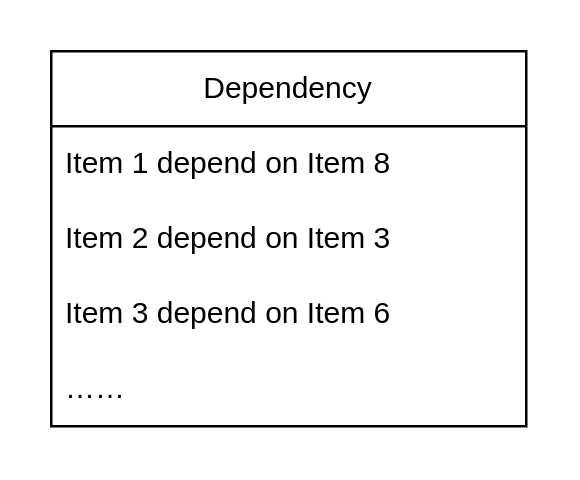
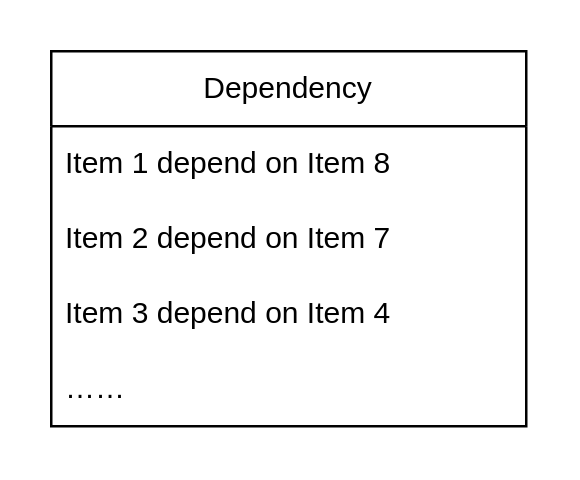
- <mxCell id="4" value="Item 2 depend on Item 3" style="text;strokeColor=none;fillColor=none;align=left;verticalAlign=middle;spacingLeft=4;spacingRight=4;overflow=hidden;points=[[0,0.5],[1,0.5]];portConstraint=eastwest;rotatable=0;whiteSpace=wrap;html=1;" vertex="1" parent="2"><mxGeometry y="60" width="190" height="30" as="geometry" /></mxCell>
+ <mxCell id="4" value="Item 2 depend on Item 7" style="text;strokeColor=none;fillColor=none;align=left;verticalAlign=middle;spacingLeft=4;spacingRight=4;overflow=hidden;points=[[0,0.5],[1,0.5]];portConstraint=eastwest;rotatable=0;whiteSpace=wrap;html=1;" vertex="1" parent="2"><mxGeometry y="60" width="190" height="30" as="geometry" /></mxCell>
- <mxCell id="5" value="Item 3 depend on Item 6" style="text;strokeColor=none;fillColor=none;align=left;verticalAlign=middle;spacingLeft=4;spacingRight=4;overflow=hidden;points=[[0,0.5],[1,0.5]];portConstraint=eastwest;rotatable=0;whiteSpace=wrap;html=1;" vertex="1" parent="2"><mxGeometry y="90" width="190" height="30" as="geometry" /></mxCell>
+ <mxCell id="5" value="Item 3 depend on Item 4" style="text;strokeColor=none;fillColor=none;align=left;verticalAlign=middle;spacingLeft=4;spacingRight=4;overflow=hidden;points=[[0,0.5],[1,0.5]];portConstraint=eastwest;rotatable=0;whiteSpace=wrap;html=1;" vertex="1" parent="2"><mxGeometry y="90" width="190" height="30" as="geometry" /></mxCell>
